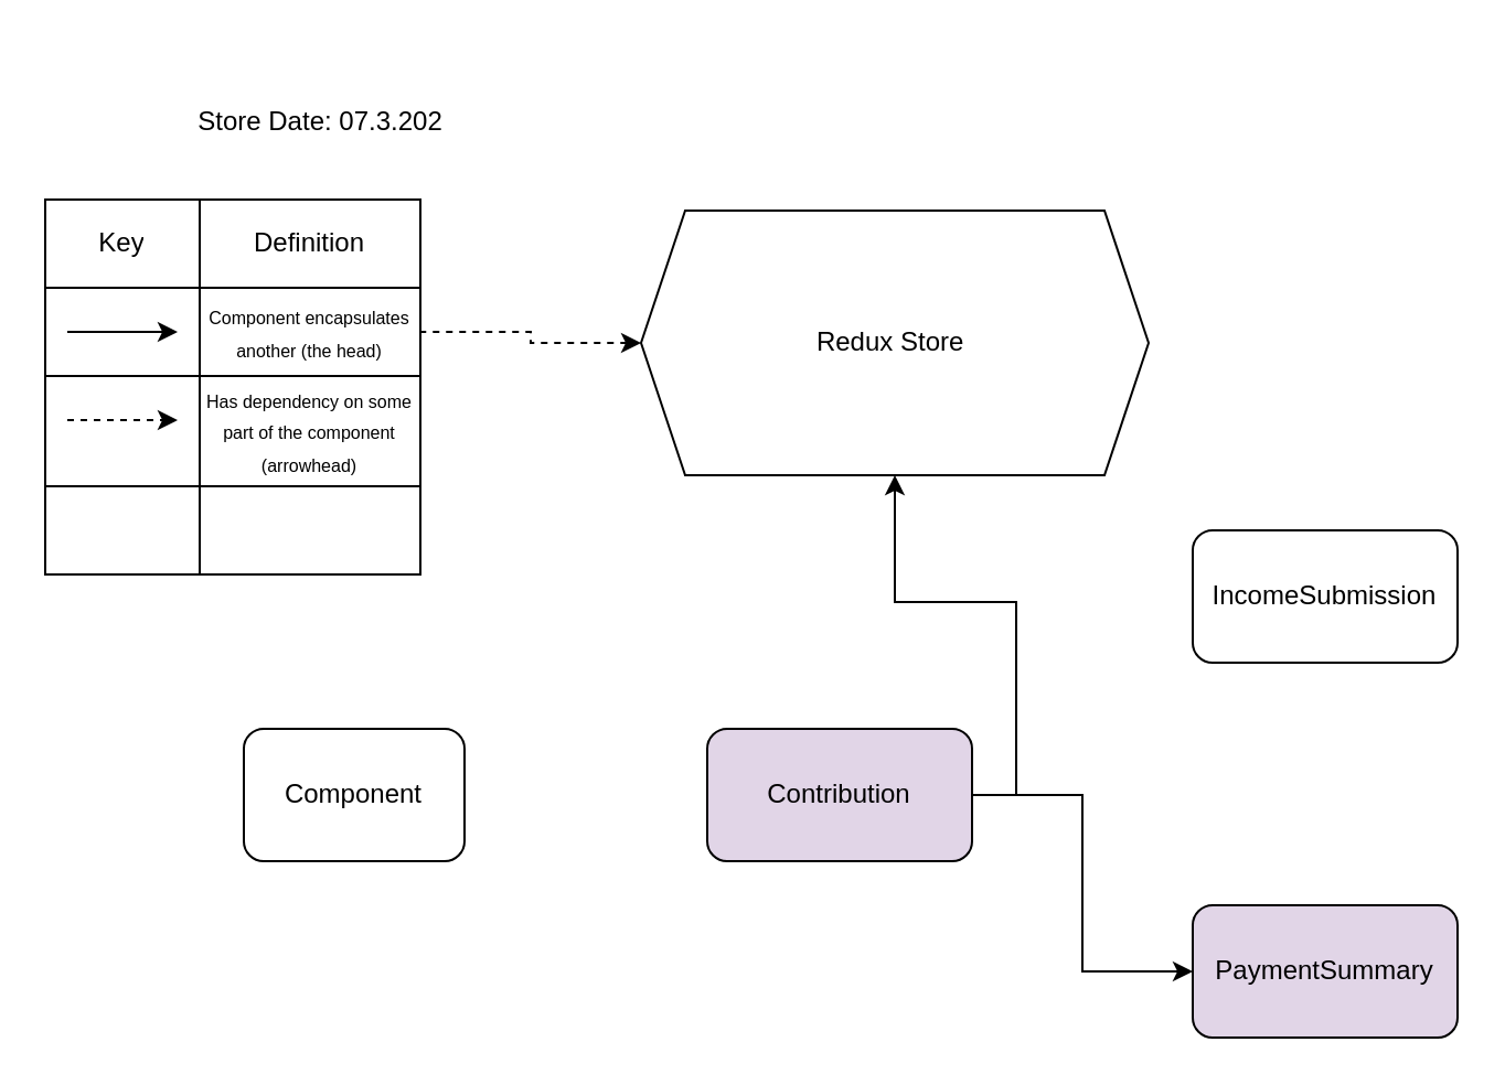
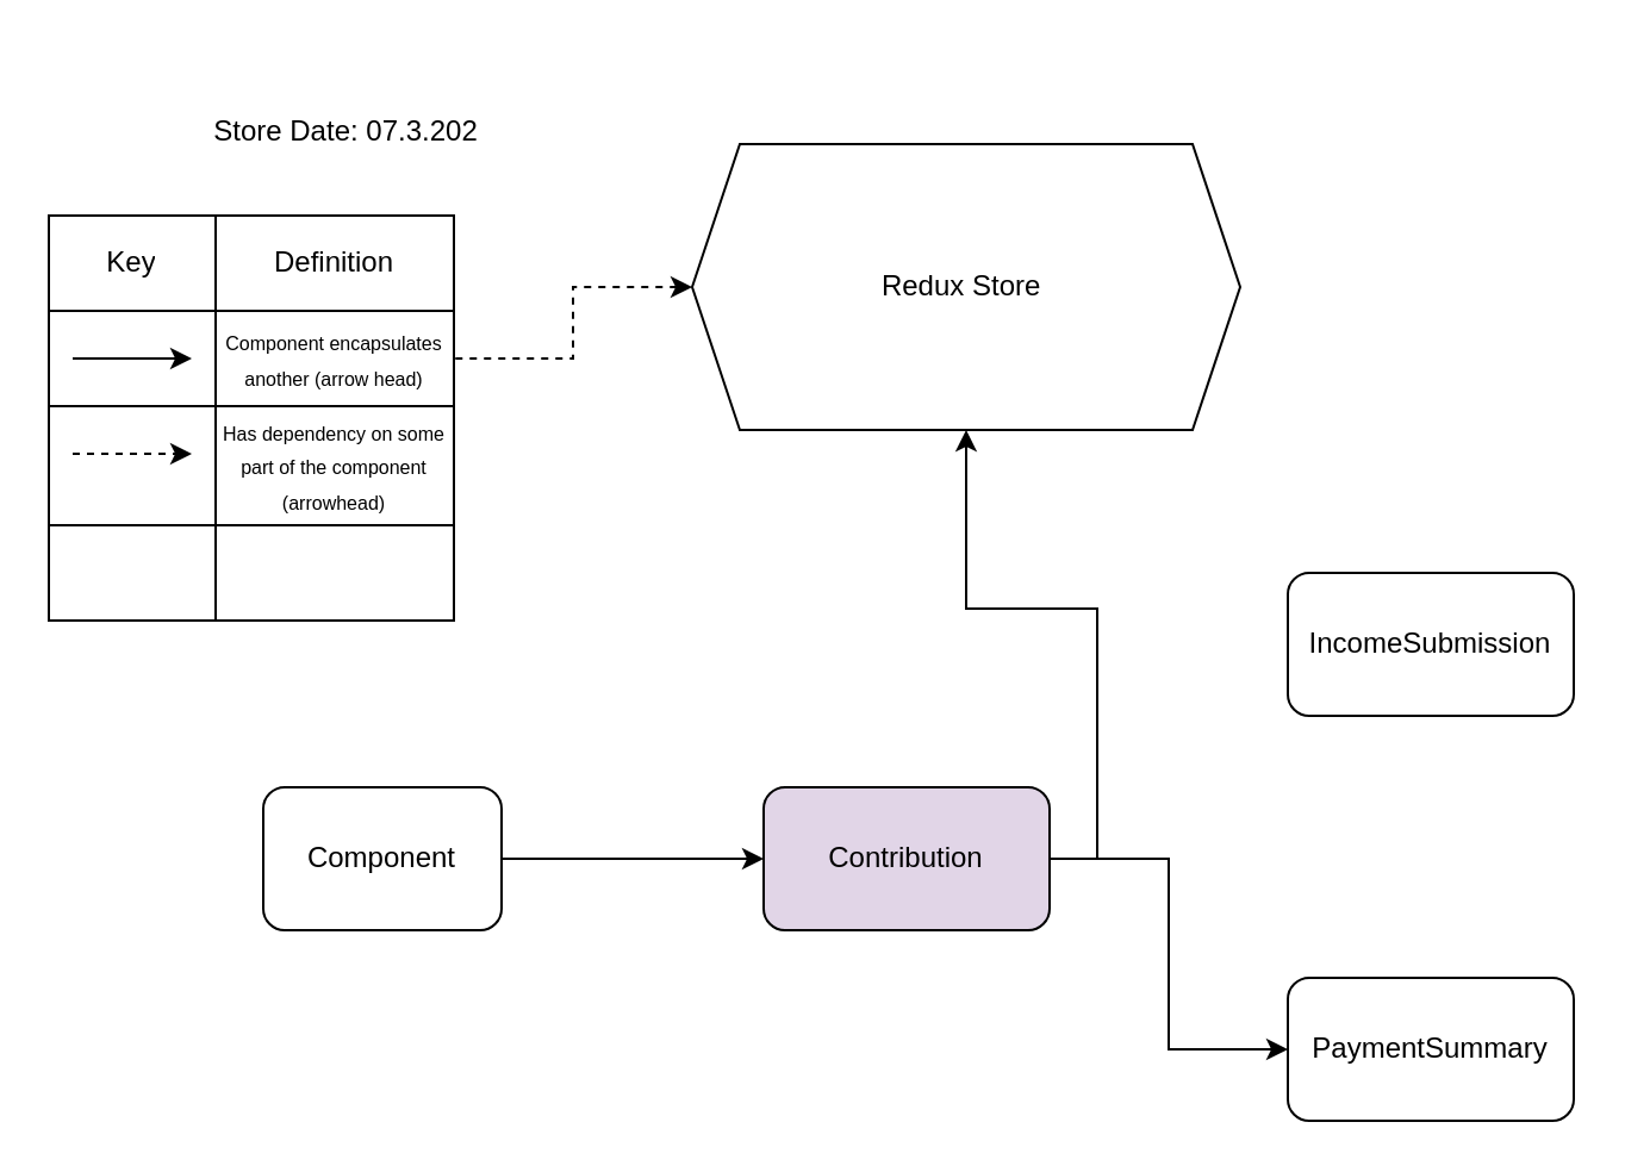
- <mxCell id="16" value="&lt;font style=&quot;font-size: 8px&quot;&gt;Component encapsulates another (the head)&lt;/font&gt;" style="shape=partialRectangle;html=1;whiteSpace=wrap;connectable=0;overflow=hidden;fillColor=none;top=0;left=0;bottom=0;right=0;" parent="14" vertex="1"><mxGeometry x="70" width="100" height="40" as="geometry" /></mxCell>
+ <mxCell id="16" value="&lt;font style=&quot;font-size: 8px&quot;&gt;Component encapsulates another (arrow head)&lt;/font&gt;" style="shape=partialRectangle;html=1;whiteSpace=wrap;connectable=0;overflow=hidden;fillColor=none;top=0;left=0;bottom=0;right=0;" parent="14" vertex="1"><mxGeometry x="70" width="100" height="40" as="geometry" /></mxCell>
- <mxCell id="25" value="Redux Store&amp;nbsp;" style="shape=hexagon;perimeter=hexagonPerimeter2;whiteSpace=wrap;html=1;fixedSize=1;" vertex="1" parent="1"><mxGeometry x="290" y="95" width="230" height="120" as="geometry" /></mxCell>
+ <mxCell id="25" value="Redux Store&amp;nbsp;" style="shape=hexagon;perimeter=hexagonPerimeter2;whiteSpace=wrap;html=1;fixedSize=1;" vertex="1" parent="1"><mxGeometry x="290" y="60" width="230" height="120" as="geometry" /></mxCell>
+ <mxCell id="3" style="edgeStyle=orthogonalEdgeStyle;rounded=0;orthogonalLoop=1;jettySize=auto;html=1;" parent="1" source="4" target="7" edge="1"><mxGeometry relative="1" as="geometry" /></mxCell>
- <mxCell id="9" value="PaymentSummary&lt;br&gt;" style="rounded=1;whiteSpace=wrap;html=1;fillColor=#e1d5e7;" parent="1" vertex="1"><mxGeometry x="540" y="410" width="120" height="60" as="geometry" /></mxCell>
+ <mxCell id="9" value="PaymentSummary&lt;br&gt;" style="rounded=1;whiteSpace=wrap;html=1;" parent="1" vertex="1"><mxGeometry x="540" y="410" width="120" height="60" as="geometry" /></mxCell>
